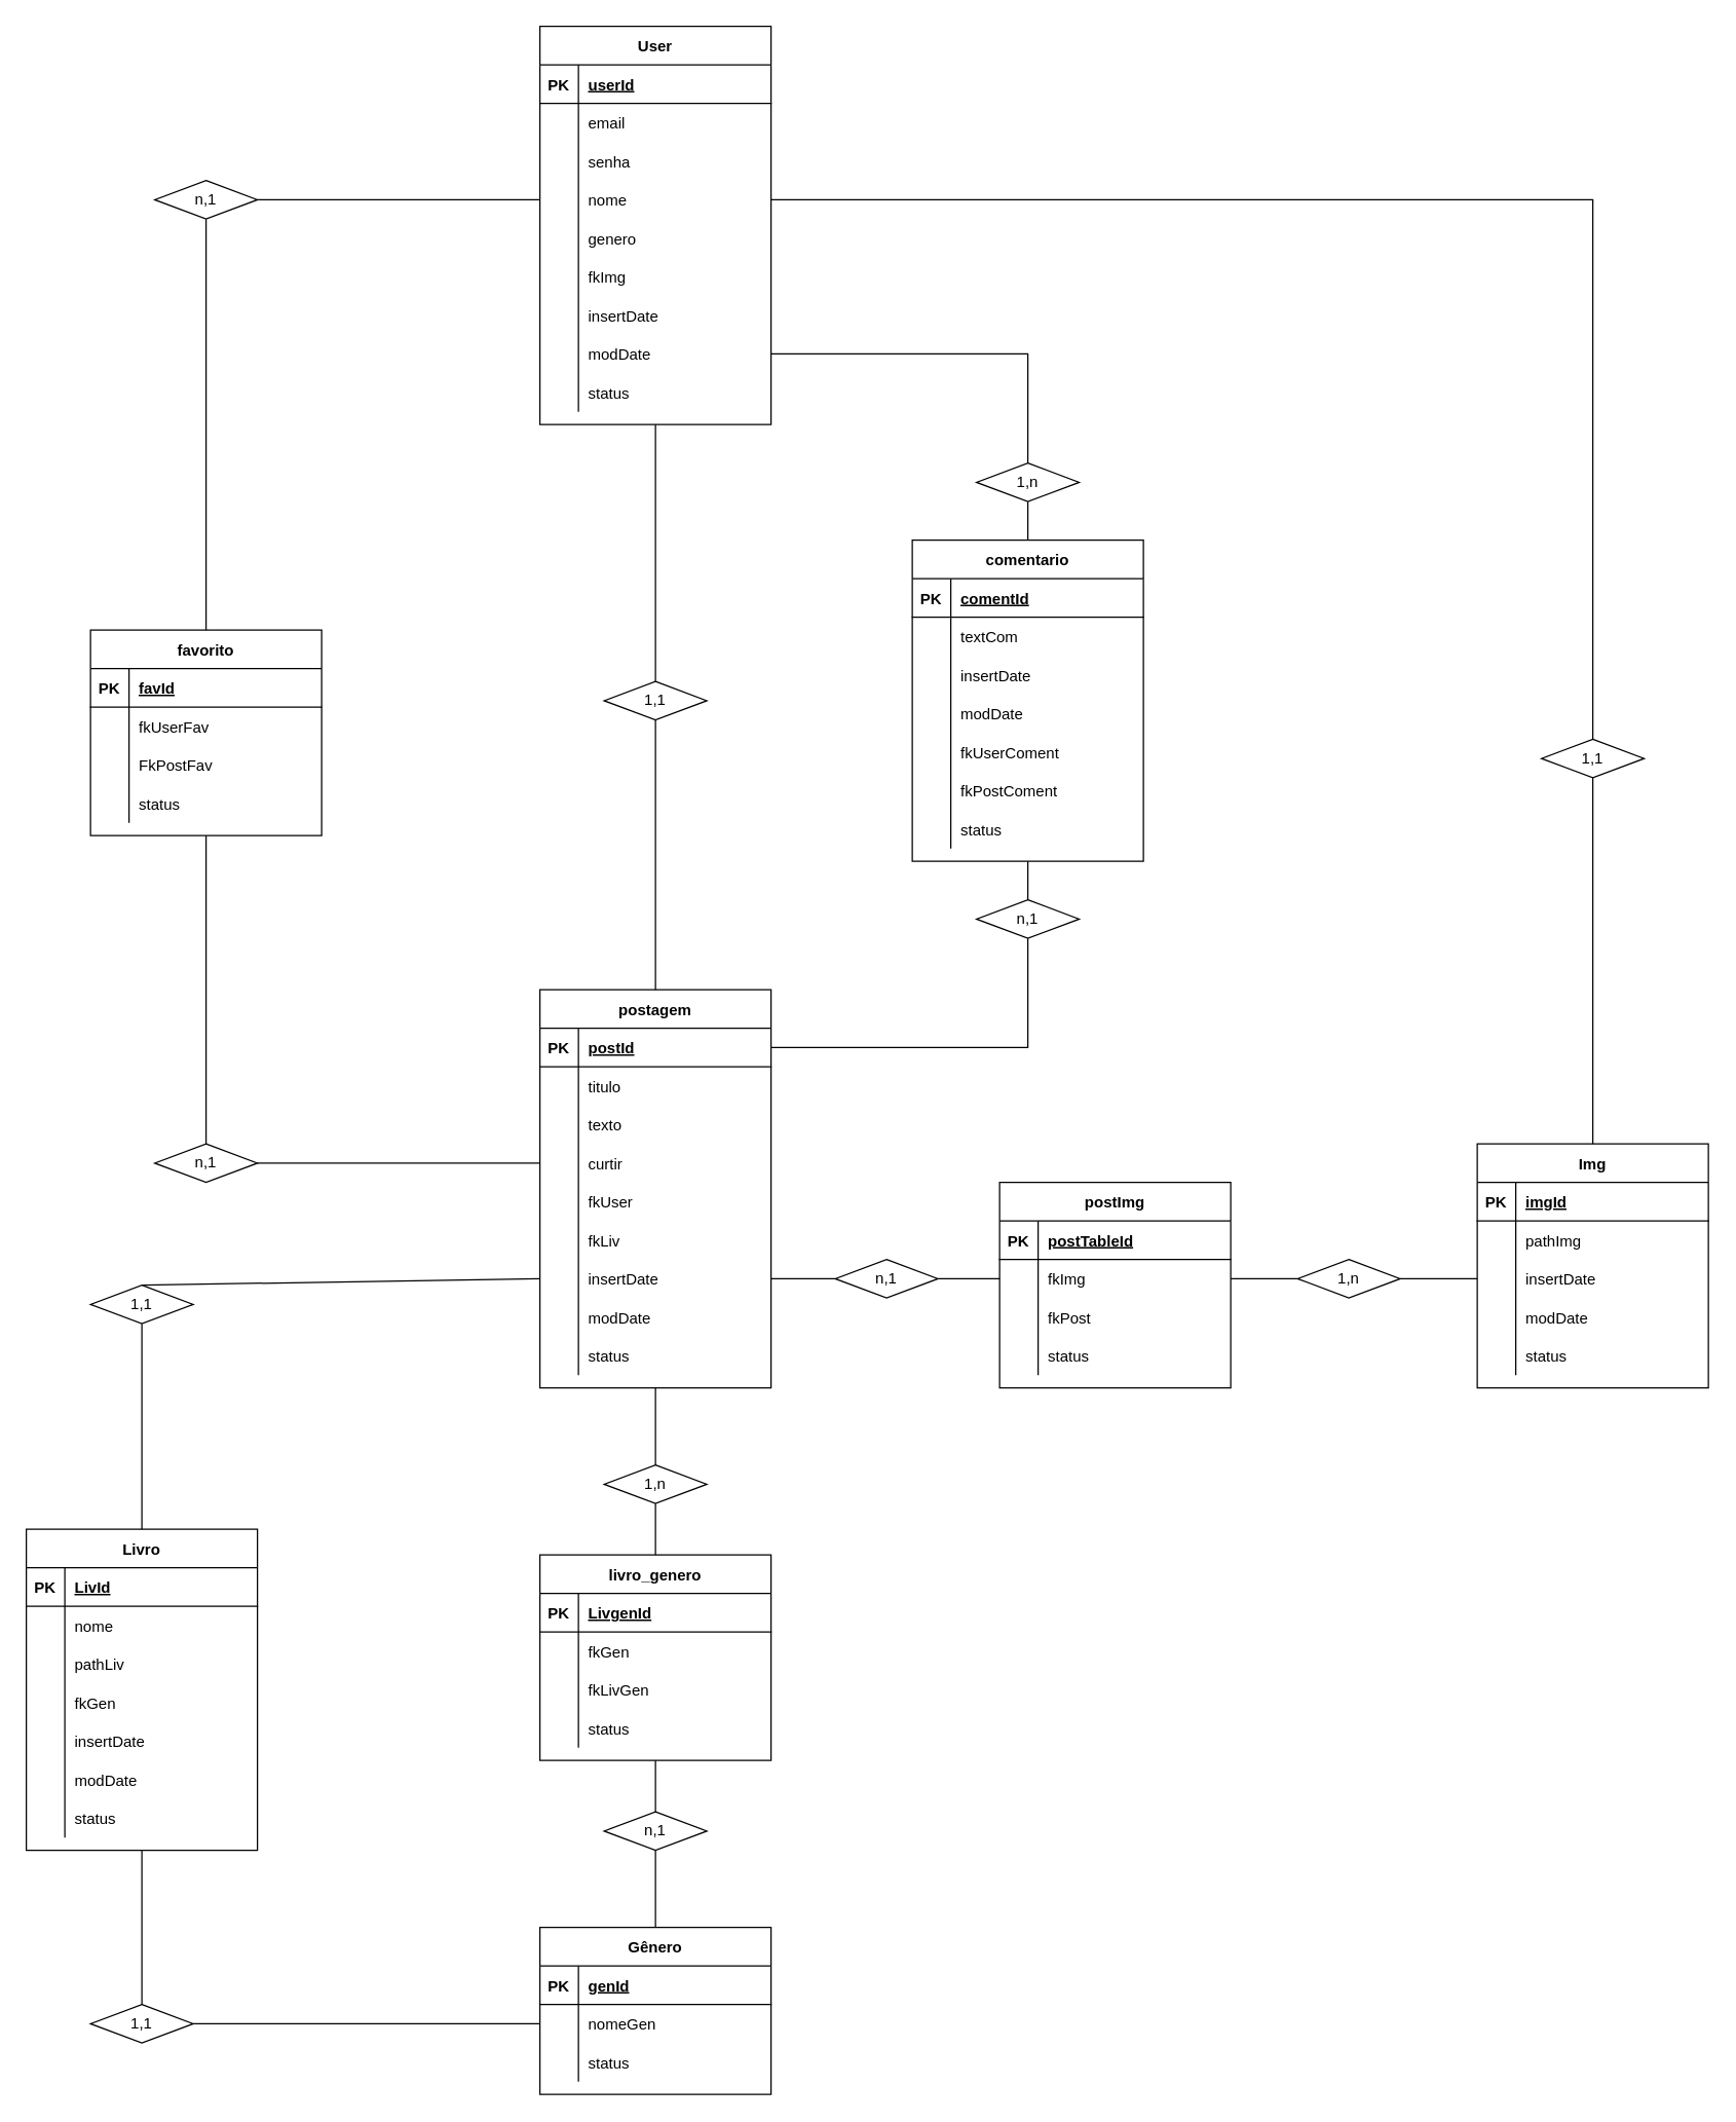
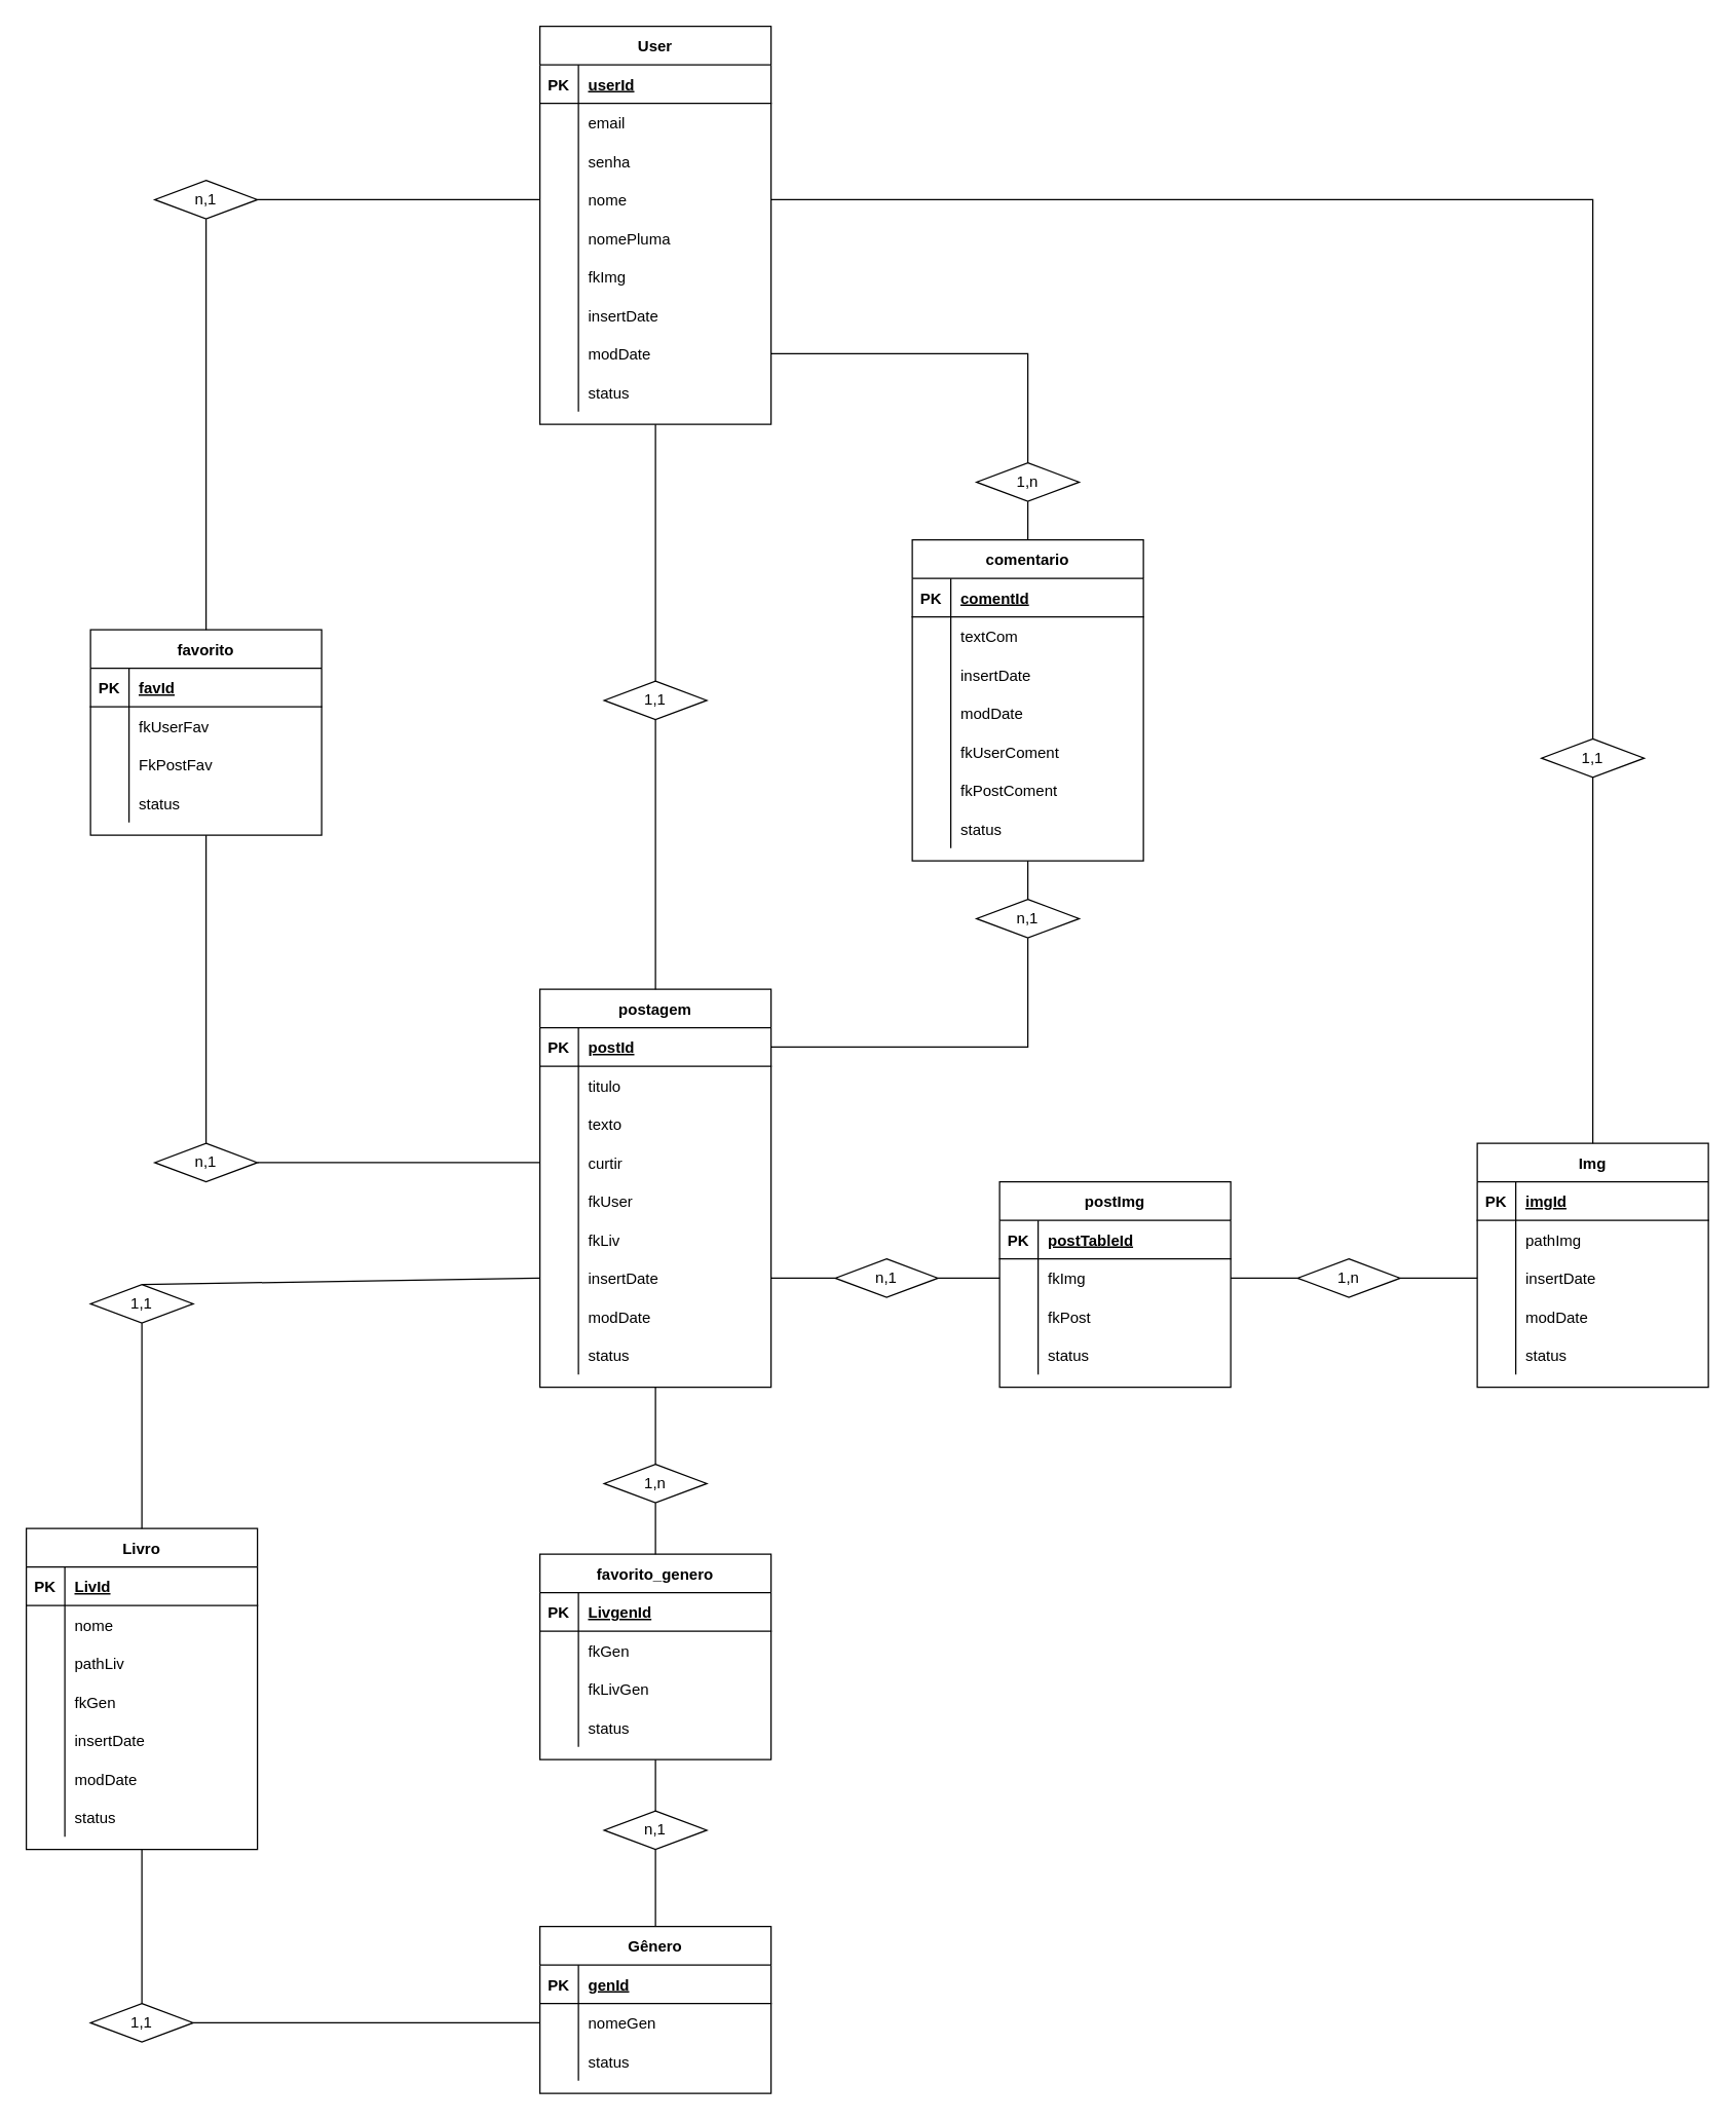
- <mxCell id="17" value="genero" style="shape=partialRectangle;connectable=0;fillColor=none;top=0;left=0;bottom=0;right=0;align=left;spacingLeft=6;overflow=hidden;" parent="15" vertex="1"><mxGeometry x="30" width="150" height="30" as="geometry"><mxRectangle width="150" height="30" as="alternateBounds" /></mxGeometry></mxCell>
+ <mxCell id="17" value="nomePluma" style="shape=partialRectangle;connectable=0;fillColor=none;top=0;left=0;bottom=0;right=0;align=left;spacingLeft=6;overflow=hidden;" parent="15" vertex="1"><mxGeometry x="30" width="150" height="30" as="geometry"><mxRectangle width="150" height="30" as="alternateBounds" /></mxGeometry></mxCell>
- <mxCell id="125" value="livro_genero" style="shape=table;startSize=30;container=1;collapsible=1;childLayout=tableLayout;fixedRows=1;rowLines=0;fontStyle=1;align=center;resizeLast=1;" parent="1" vertex="1"><mxGeometry x="420" y="1210" width="180" height="160" as="geometry" /></mxCell>
+ <mxCell id="125" value="favorito_genero" style="shape=table;startSize=30;container=1;collapsible=1;childLayout=tableLayout;fixedRows=1;rowLines=0;fontStyle=1;align=center;resizeLast=1;" parent="1" vertex="1"><mxGeometry x="420" y="1210" width="180" height="160" as="geometry" /></mxCell>
